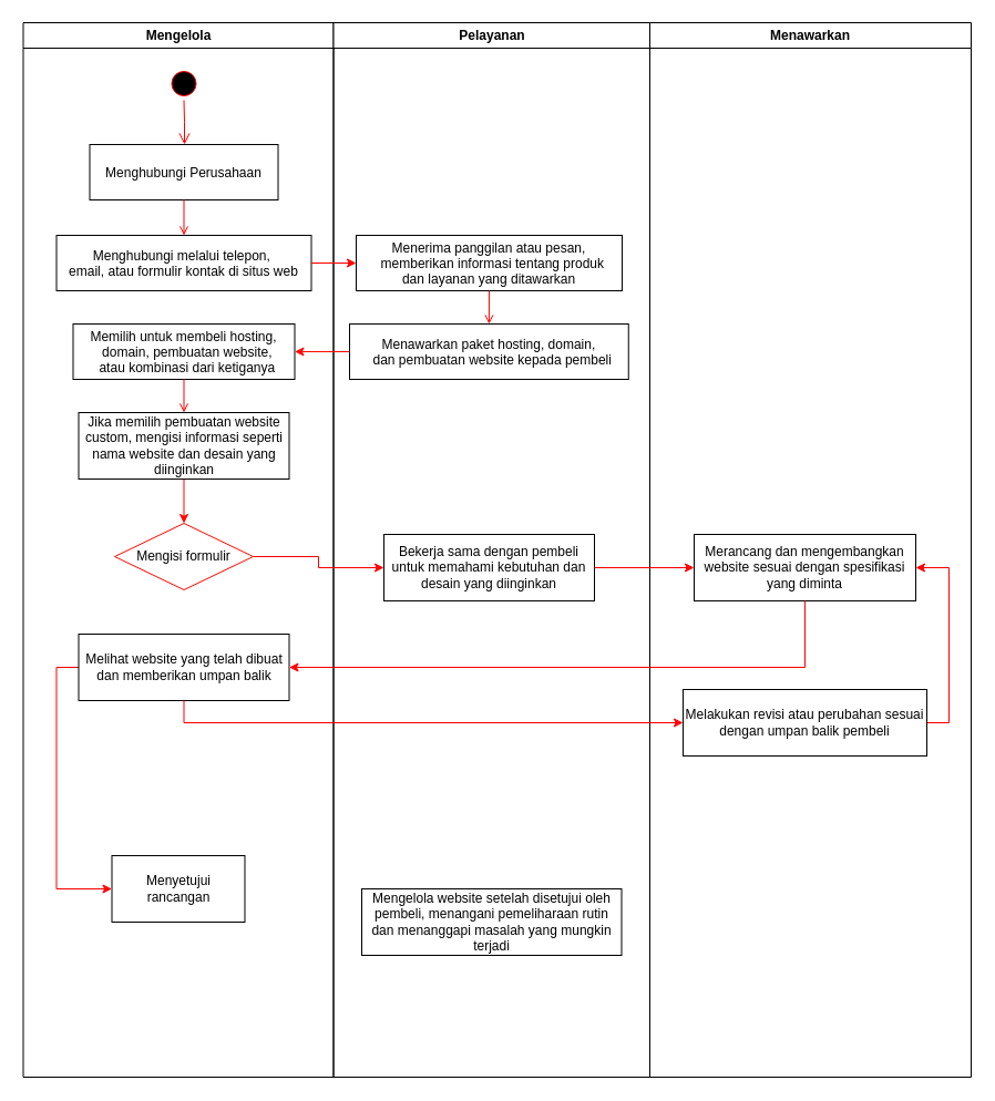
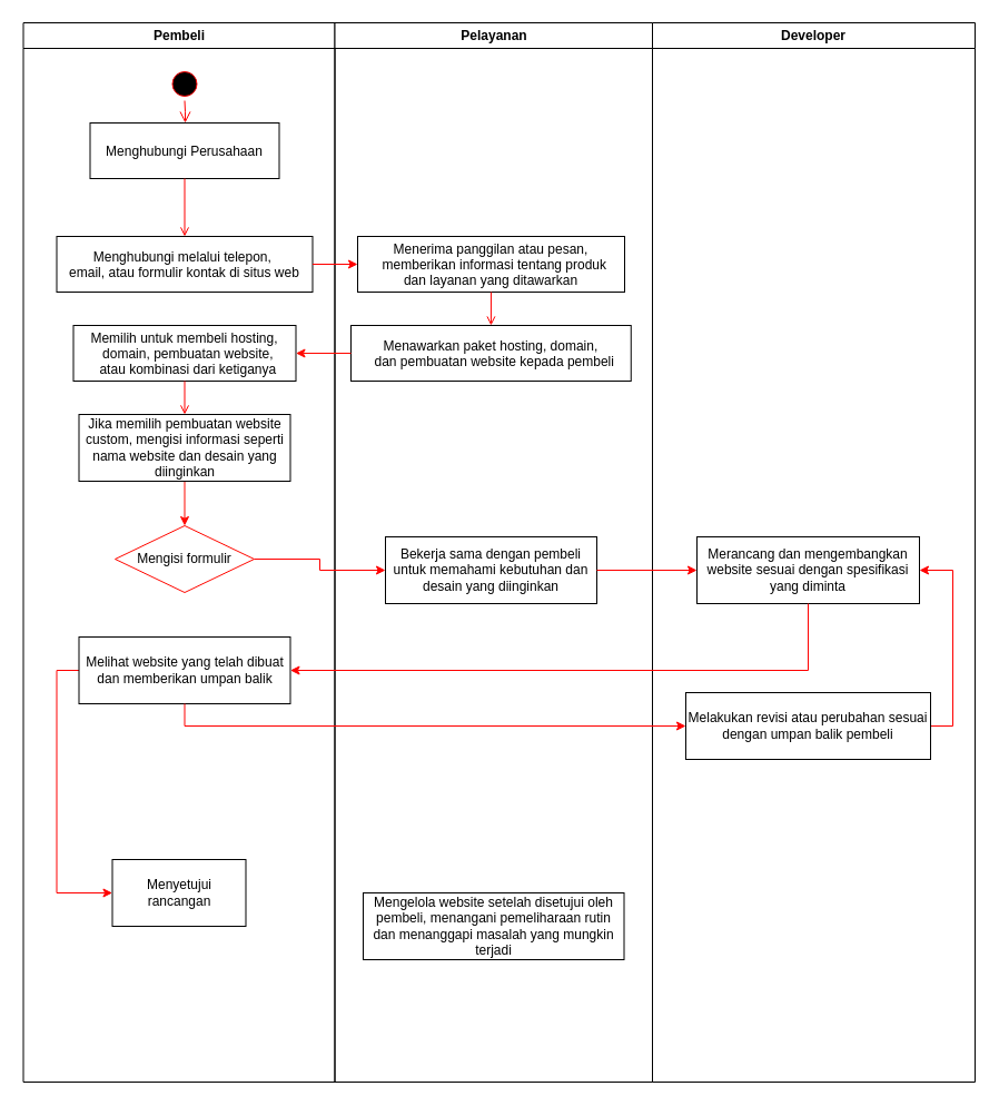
- <mxCell id="2" value="Mengelola" style="swimlane;whiteSpace=wrap" parent="1" vertex="1"><mxGeometry x="20.5" y="20" width="280" height="952" as="geometry" /></mxCell>
+ <mxCell id="2" value="Pembeli" style="swimlane;whiteSpace=wrap" parent="1" vertex="1"><mxGeometry x="20.5" y="20" width="280" height="952" as="geometry" /></mxCell>
- <mxCell id="22" value="Menawarkan" style="swimlane;whiteSpace=wrap" parent="1" vertex="1"><mxGeometry x="586" y="20" width="290" height="952" as="geometry" /></mxCell>
+ <mxCell id="22" value="Developer" style="swimlane;whiteSpace=wrap" parent="1" vertex="1"><mxGeometry x="586" y="20" width="290" height="952" as="geometry" /></mxCell>
- <mxCell id="5" value="Menghubungi Perusahaan" style="" parent="2" vertex="1"><mxGeometry x="60" y="110" width="170" height="50" as="geometry" /></mxCell>
+ <mxCell id="5" value="Menghubungi Perusahaan" style="" parent="2" vertex="1"><mxGeometry x="60" y="90" width="170" height="50" as="geometry" /></mxCell>
